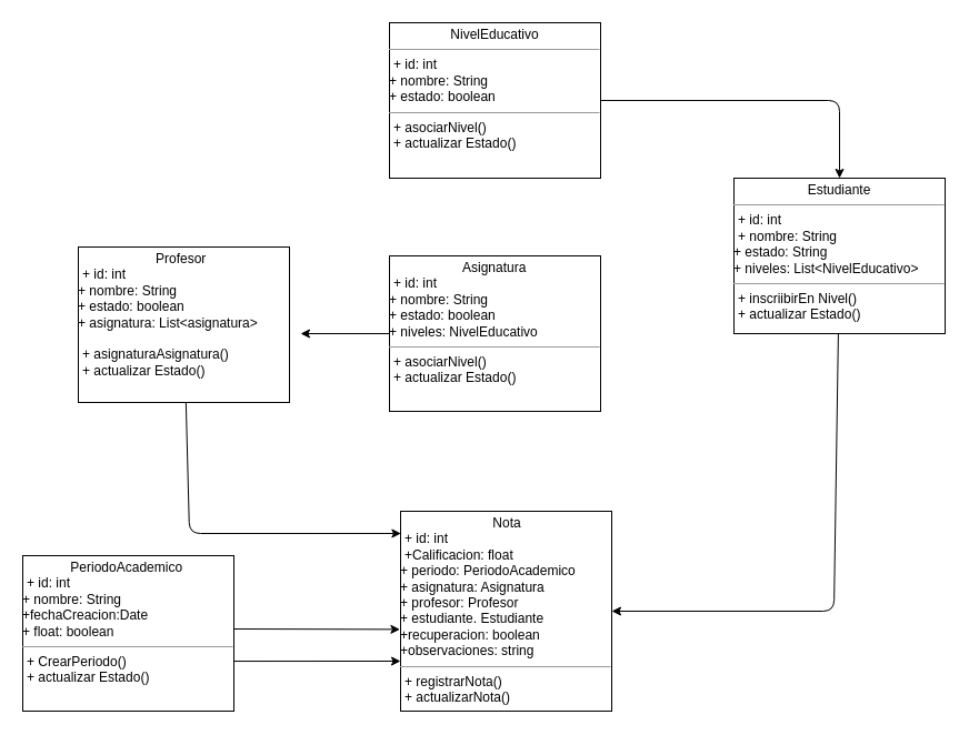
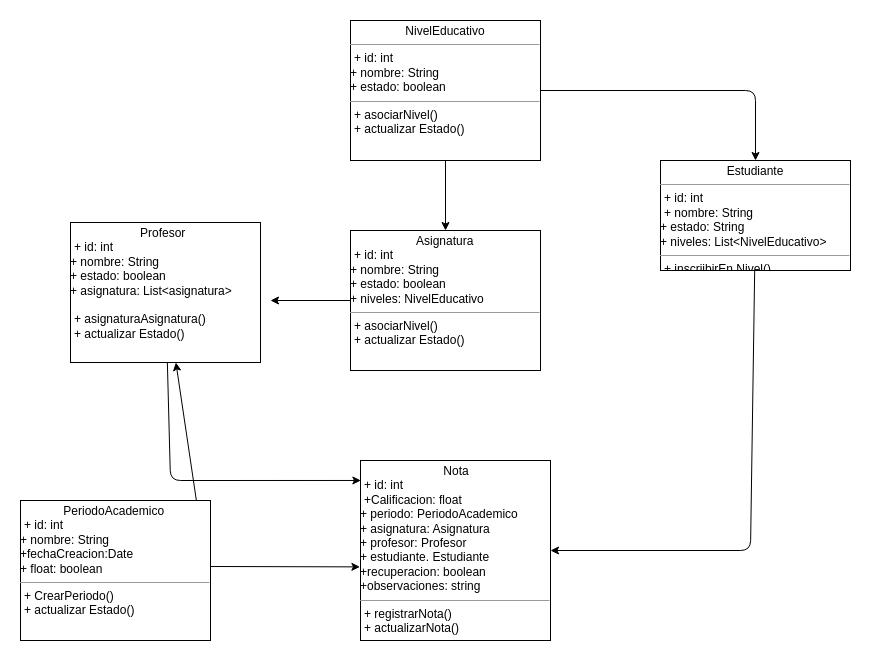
+ <mxCell id="3" style="edgeStyle=none;html=1;entryX=0.5;entryY=0;entryDx=0;entryDy=0;" edge="1" parent="1" source="4" target="8"><mxGeometry relative="1" as="geometry" /></mxCell>
- <mxCell id="6" value="&lt;p style=&quot;margin:0px;margin-top:4px;text-align:center;&quot;&gt;Estudiante&lt;br&gt;&lt;/p&gt;&lt;hr size=&quot;1&quot;&gt;&lt;p style=&quot;margin:0px;margin-left:4px;&quot;&gt;+ id: int&lt;br&gt;&lt;/p&gt;&lt;p style=&quot;margin:0px;margin-left:4px;&quot;&gt;+ nombre: String&amp;nbsp; &amp;nbsp;&amp;nbsp;&lt;br&gt;&lt;/p&gt;+ estado: String&lt;br&gt;+ niveles: List&amp;lt;NivelEducativo&amp;gt;&lt;br&gt;&lt;hr size=&quot;1&quot;&gt;&lt;p style=&quot;margin:0px;margin-left:4px;&quot;&gt;+ inscriibirEn Nivel()&lt;br&gt;+ actualizar Estado()&lt;br&gt;&lt;/p&gt;" style="verticalAlign=top;align=left;overflow=fill;fontSize=12;fontFamily=Helvetica;html=1;" vertex="1" parent="1"><mxGeometry x="660" y="160" width="190" height="140" as="geometry" /></mxCell>
+ <mxCell id="6" value="&lt;p style=&quot;margin:0px;margin-top:4px;text-align:center;&quot;&gt;Estudiante&lt;br&gt;&lt;/p&gt;&lt;hr size=&quot;1&quot;&gt;&lt;p style=&quot;margin:0px;margin-left:4px;&quot;&gt;+ id: int&lt;br&gt;&lt;/p&gt;&lt;p style=&quot;margin:0px;margin-left:4px;&quot;&gt;+ nombre: String&amp;nbsp; &amp;nbsp;&amp;nbsp;&lt;br&gt;&lt;/p&gt;+ estado: String&lt;br&gt;+ niveles: List&amp;lt;NivelEducativo&amp;gt;&lt;br&gt;&lt;hr size=&quot;1&quot;&gt;&lt;p style=&quot;margin:0px;margin-left:4px;&quot;&gt;+ inscriibirEn Nivel()&lt;br&gt;+ actualizar Estado()&lt;br&gt;&lt;/p&gt;" style="verticalAlign=top;align=left;overflow=fill;fontSize=12;fontFamily=Helvetica;html=1;" vertex="1" parent="1"><mxGeometry x="660" y="160" width="190" height="110" as="geometry" /></mxCell>
- <mxCell id="13" style="edgeStyle=none;html=1;entryX=0;entryY=0.75;entryDx=0;entryDy=0;exitX=1;exitY=0.679;exitDx=0;exitDy=0;exitPerimeter=0;" edge="1" parent="1" source="14" target="11"><mxGeometry relative="1" as="geometry" /></mxCell>
+ <mxCell id="13" style="edgeStyle=none;html=1;exitX=1;exitY=0.679;exitDx=0;exitDy=0;exitPerimeter=0;" edge="1" parent="1" source="14" target="10"><mxGeometry relative="1" as="geometry" /></mxCell>
